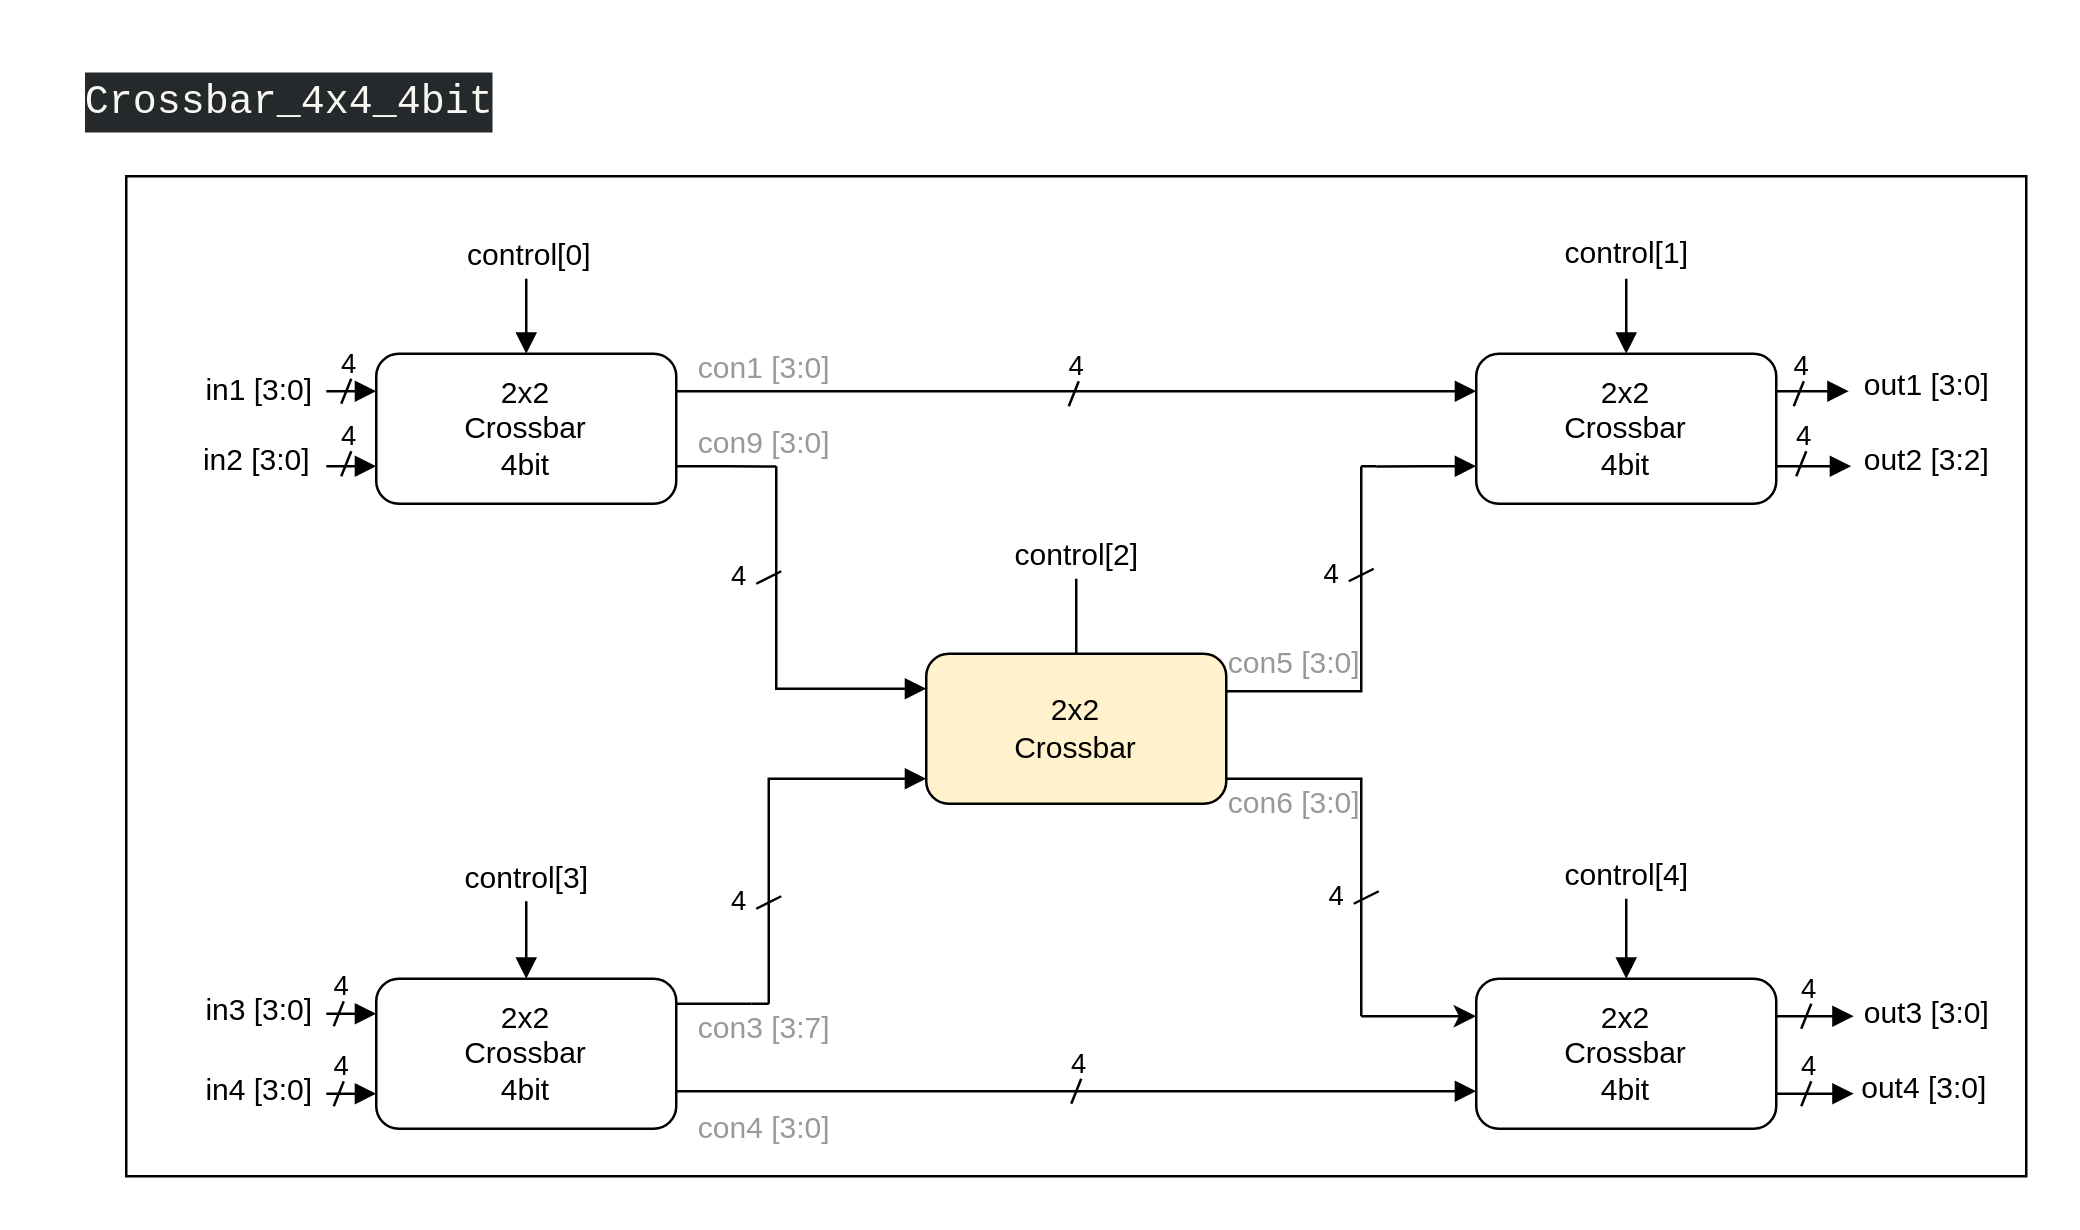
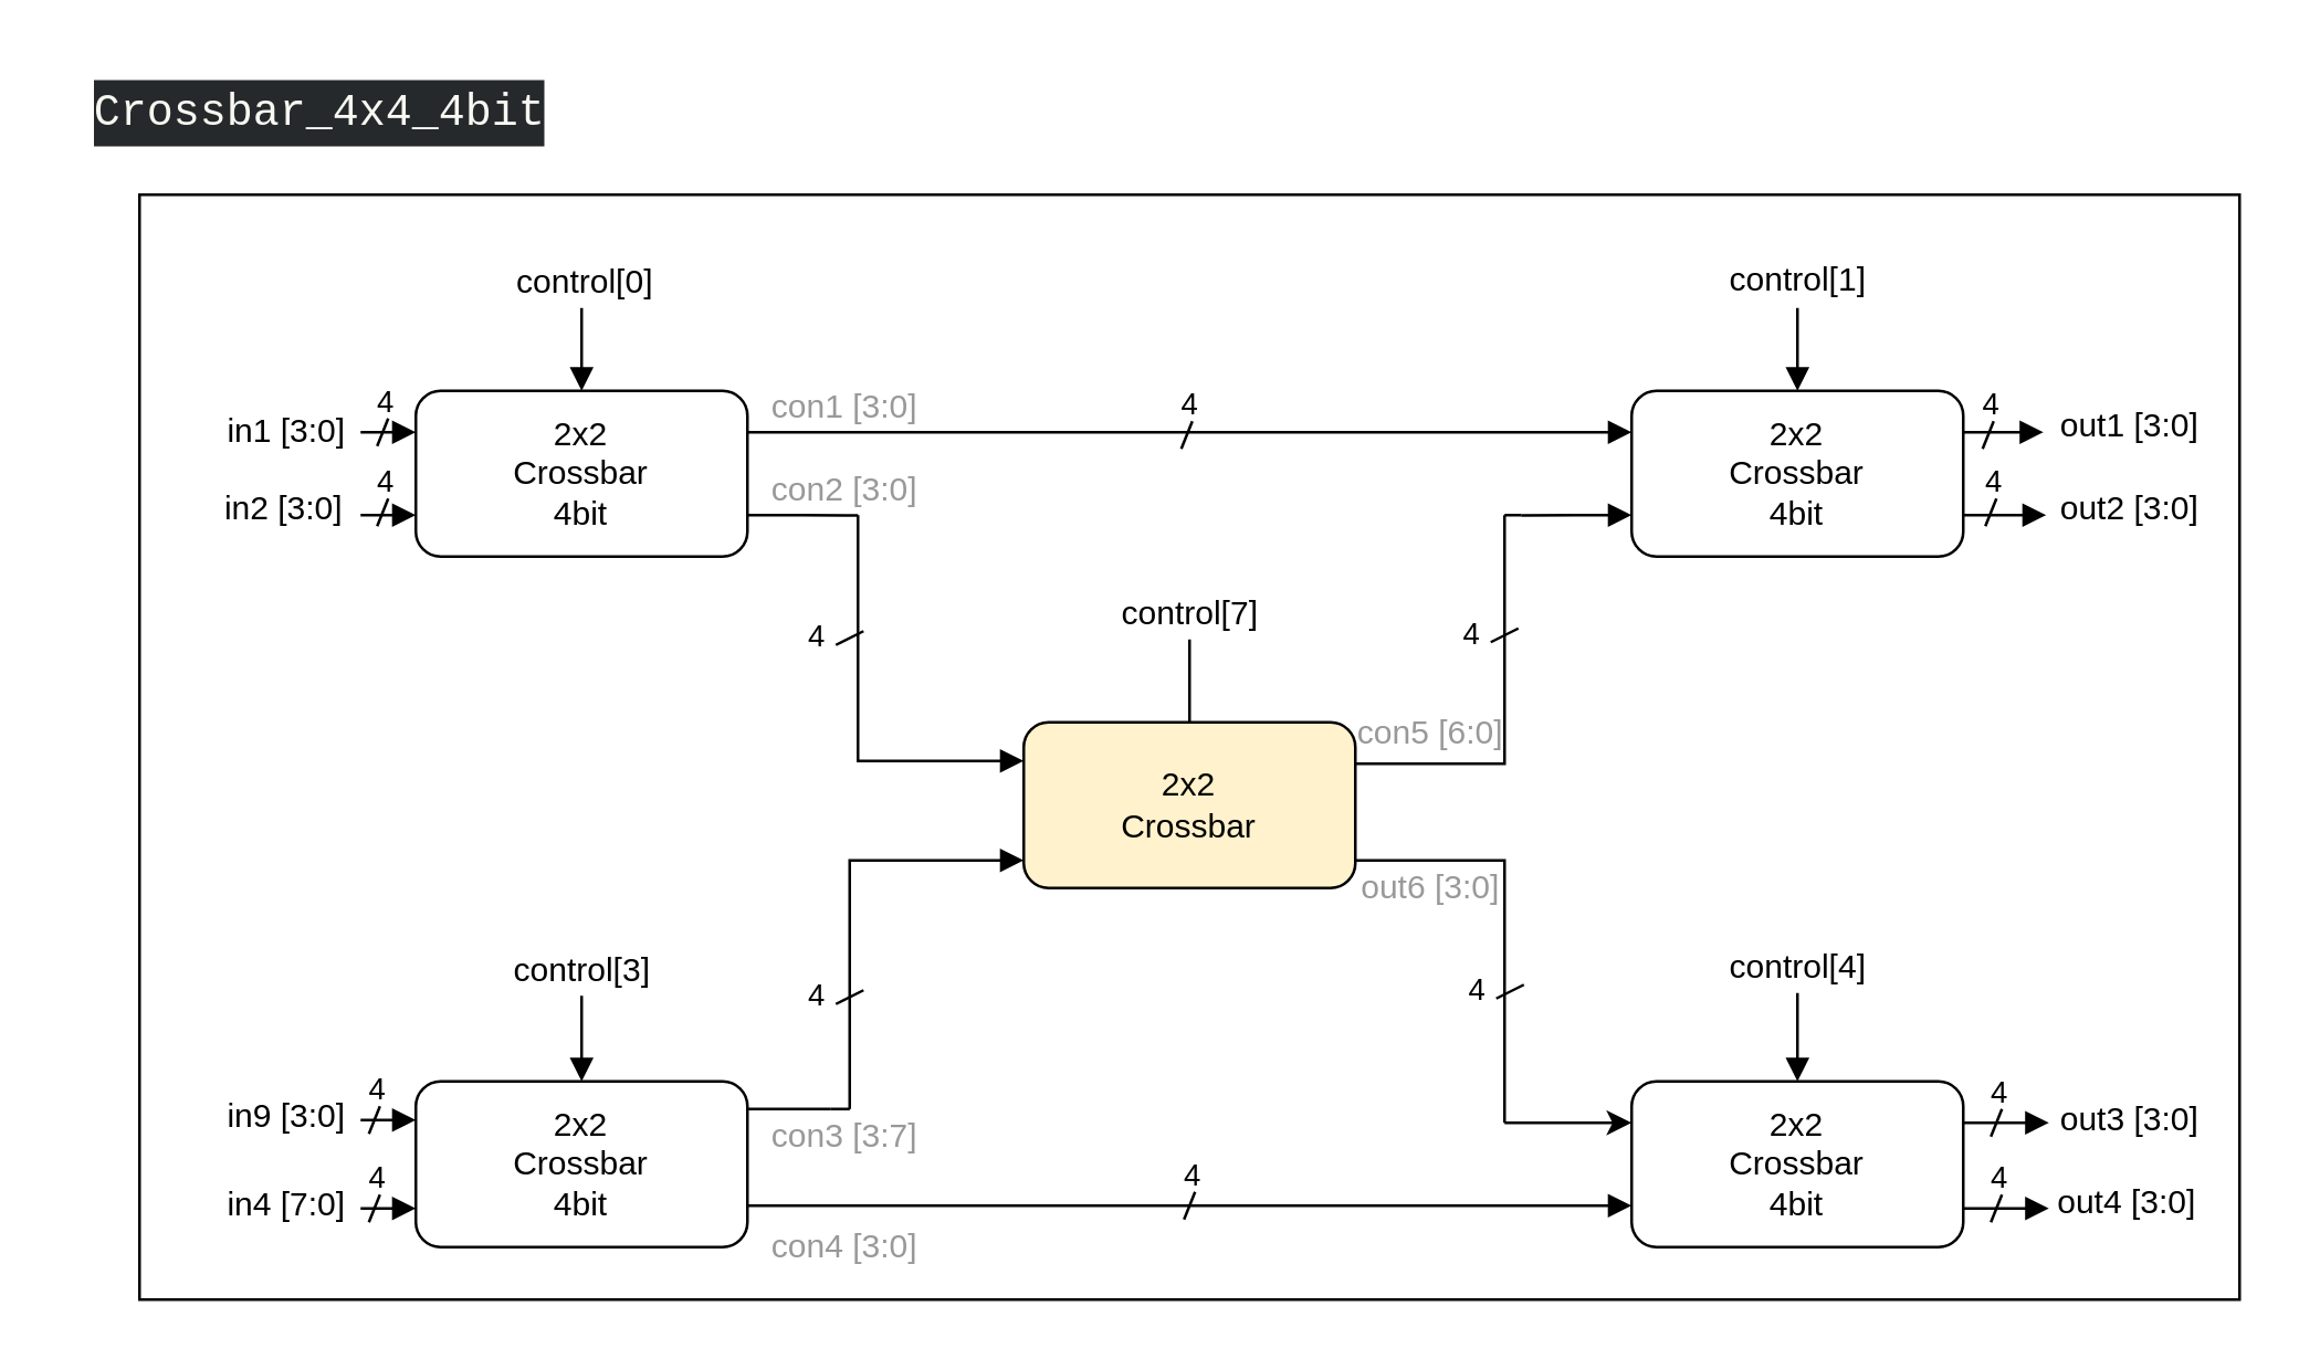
- <mxCell id="31" value="con9 [3:0]" style="text;html=1;align=center;verticalAlign=middle;resizable=0;points=[];autosize=1;strokeColor=none;fillColor=none;fontColor=#999999;" parent="1" vertex="1"><mxGeometry x="265" y="162" width="80" height="30" as="geometry" /></mxCell>
+ <mxCell id="31" value="con2 [3:0]" style="text;html=1;align=center;verticalAlign=middle;resizable=0;points=[];autosize=1;strokeColor=none;fillColor=none;fontColor=#999999;" parent="1" vertex="1"><mxGeometry x="265" y="162" width="80" height="30" as="geometry" /></mxCell>
- <mxCell id="57" value="out2 [3:2]" style="text;html=1;align=center;verticalAlign=middle;resizable=0;points=[];autosize=1;strokeColor=none;fillColor=none;" parent="1" vertex="1"><mxGeometry x="735" y="169" width="70" height="30" as="geometry" /></mxCell>
+ <mxCell id="57" value="out2 [3:0]" style="text;html=1;align=center;verticalAlign=middle;resizable=0;points=[];autosize=1;strokeColor=none;fillColor=none;" parent="1" vertex="1"><mxGeometry x="735" y="169" width="70" height="30" as="geometry" /></mxCell>
- <mxCell id="66" value="control[2]" style="text;html=1;align=center;verticalAlign=middle;resizable=0;points=[];autosize=1;strokeColor=none;fillColor=none;" parent="1" vertex="1"><mxGeometry x="395" y="207" width="70" height="30" as="geometry" /></mxCell>
+ <mxCell id="66" value="control[7]" style="text;html=1;align=center;verticalAlign=middle;resizable=0;points=[];autosize=1;strokeColor=none;fillColor=none;" parent="1" vertex="1"><mxGeometry x="395" y="207" width="70" height="30" as="geometry" /></mxCell>
- <mxCell id="46" value="con5 [3:0]" style="text;html=1;align=center;verticalAlign=middle;resizable=0;points=[];autosize=1;strokeColor=none;fillColor=none;fontColor=#999999;" parent="1" vertex="1"><mxGeometry x="477" y="250" width="80" height="30" as="geometry" /></mxCell>
+ <mxCell id="46" value="con5 [6:0]" style="text;html=1;align=center;verticalAlign=middle;resizable=0;points=[];autosize=1;strokeColor=none;fillColor=none;fontColor=#999999;" parent="1" vertex="1"><mxGeometry x="477" y="250" width="80" height="30" as="geometry" /></mxCell>
- <mxCell id="48" value="con6 [3:0]" style="text;html=1;align=center;verticalAlign=middle;resizable=0;points=[];autosize=1;strokeColor=none;fillColor=none;fontColor=#999999;" parent="1" vertex="1"><mxGeometry x="477" y="306" width="80" height="30" as="geometry" /></mxCell>
+ <mxCell id="48" value="out6 [3:0]" style="text;html=1;align=center;verticalAlign=middle;resizable=0;points=[];autosize=1;strokeColor=none;fillColor=none;fontColor=#999999;" parent="1" vertex="1"><mxGeometry x="477" y="306" width="80" height="30" as="geometry" /></mxCell>
- <mxCell id="54" value="in3 [3:0]" style="text;html=1;align=center;verticalAlign=middle;resizable=0;points=[];autosize=1;strokeColor=none;fillColor=none;" parent="1" vertex="1"><mxGeometry x="68" y="389" width="70" height="30" as="geometry" /></mxCell>
+ <mxCell id="54" value="in9 [3:0]" style="text;html=1;align=center;verticalAlign=middle;resizable=0;points=[];autosize=1;strokeColor=none;fillColor=none;" parent="1" vertex="1"><mxGeometry x="68" y="389" width="70" height="30" as="geometry" /></mxCell>
- <mxCell id="55" value="in4 [3:0]" style="text;html=1;align=center;verticalAlign=middle;resizable=0;points=[];autosize=1;strokeColor=none;fillColor=none;" parent="1" vertex="1"><mxGeometry x="68" y="421" width="70" height="30" as="geometry" /></mxCell>
+ <mxCell id="55" value="in4 [7:0]" style="text;html=1;align=center;verticalAlign=middle;resizable=0;points=[];autosize=1;strokeColor=none;fillColor=none;" parent="1" vertex="1"><mxGeometry x="68" y="421" width="70" height="30" as="geometry" /></mxCell>
